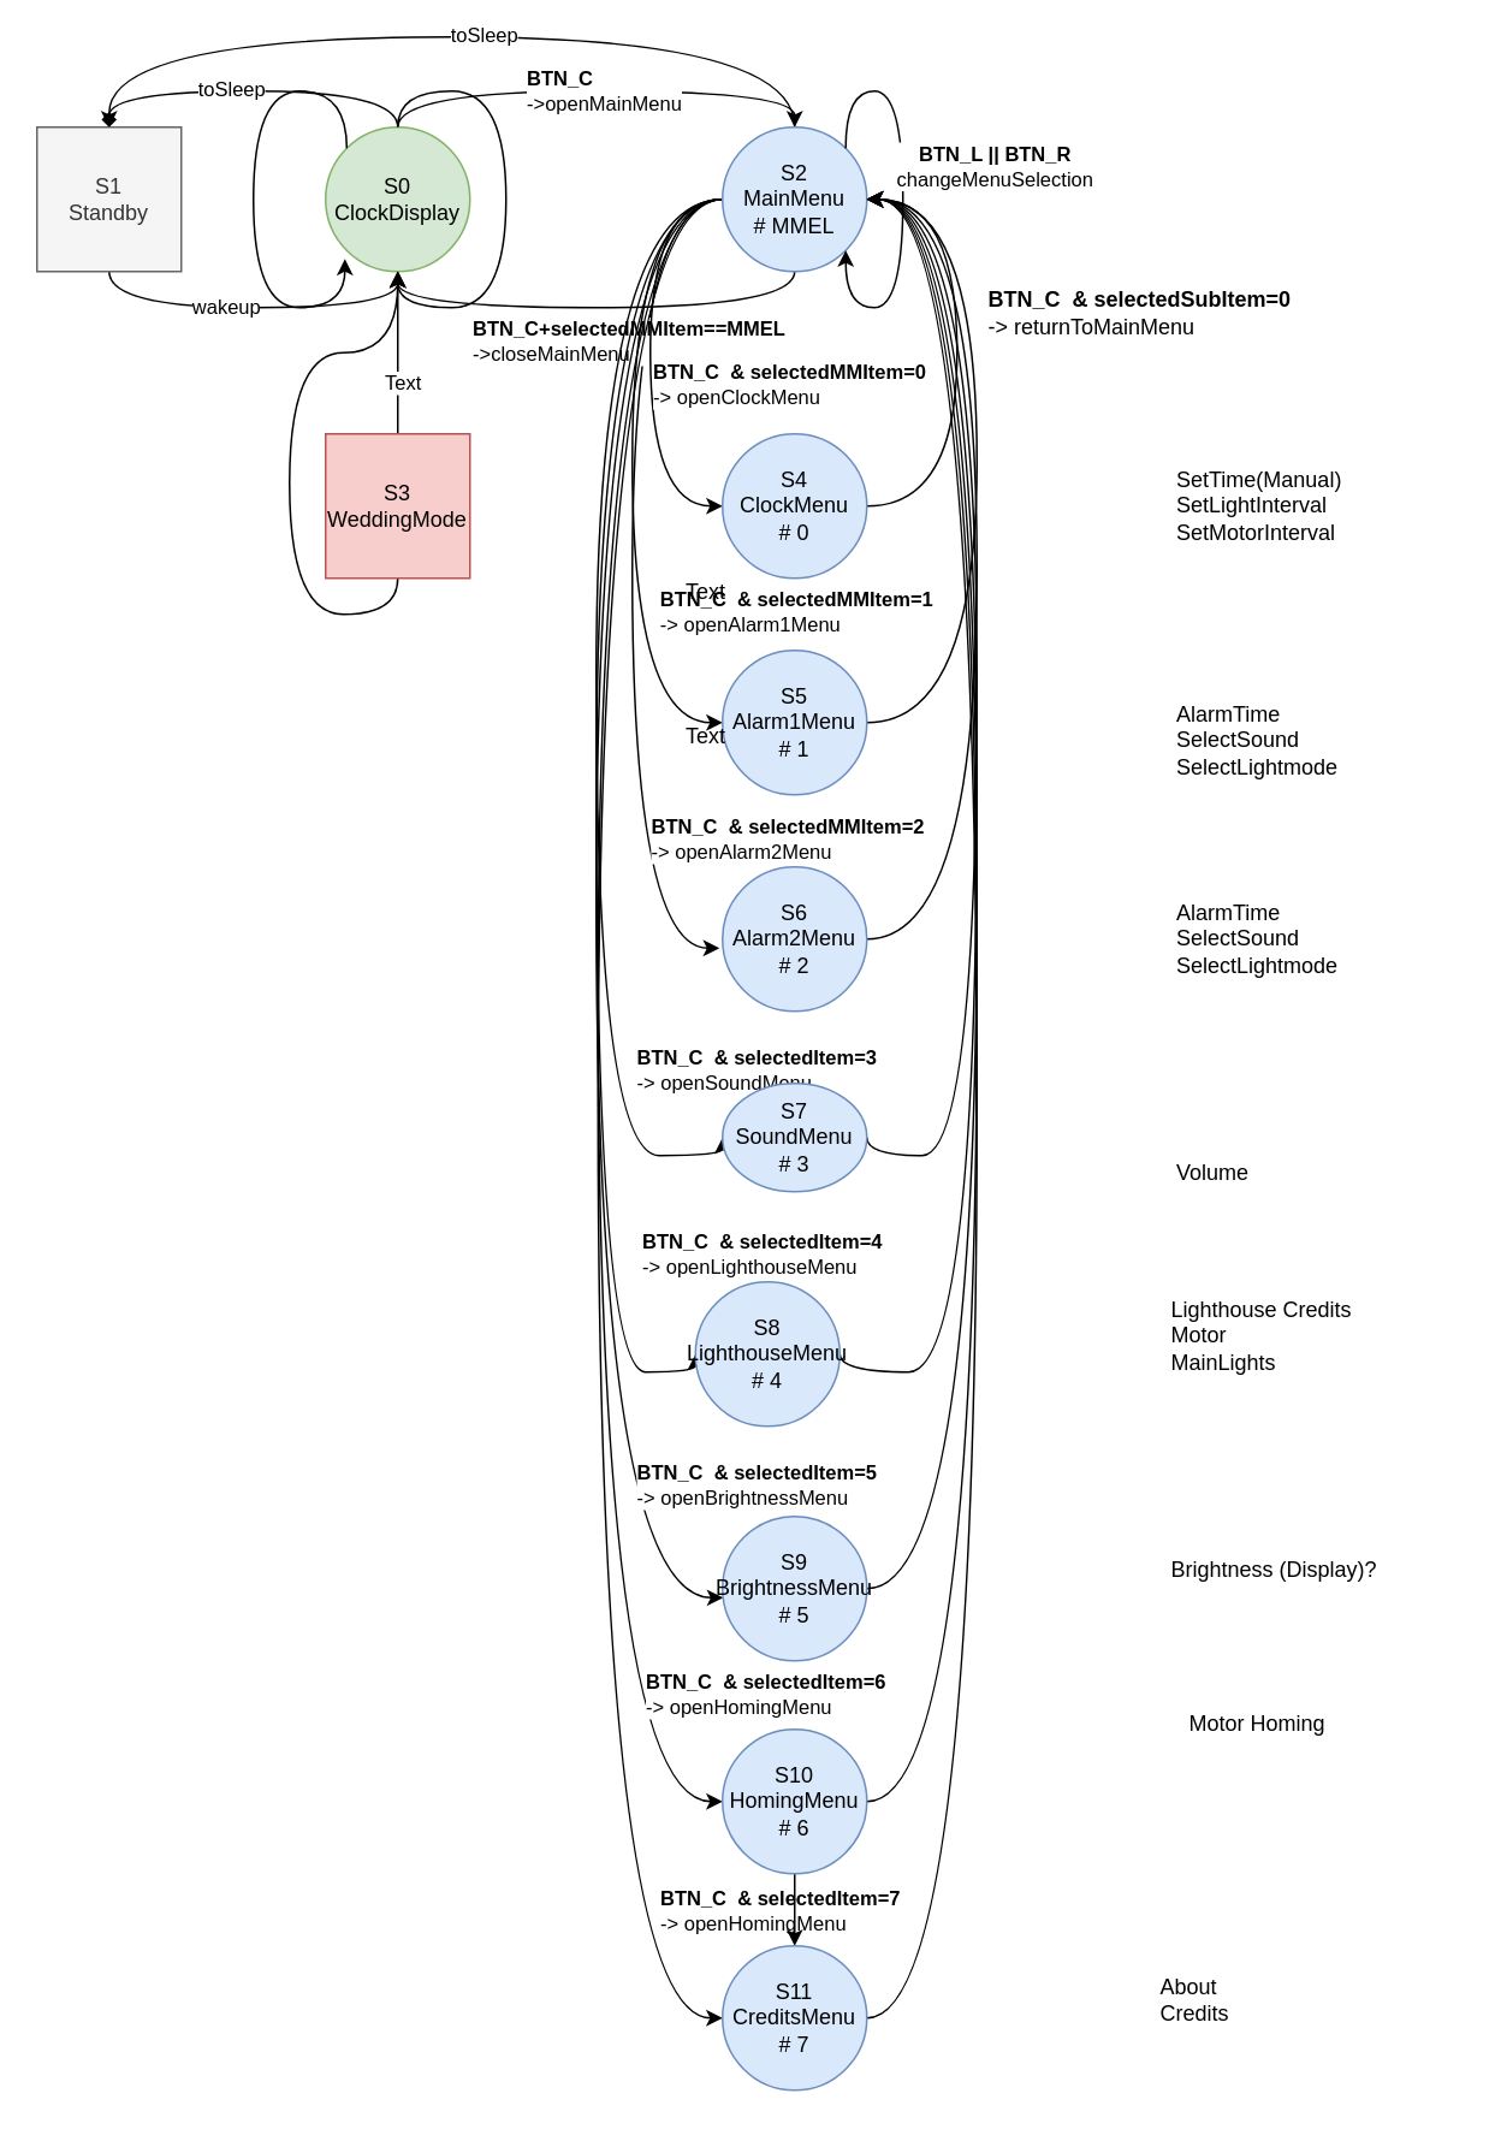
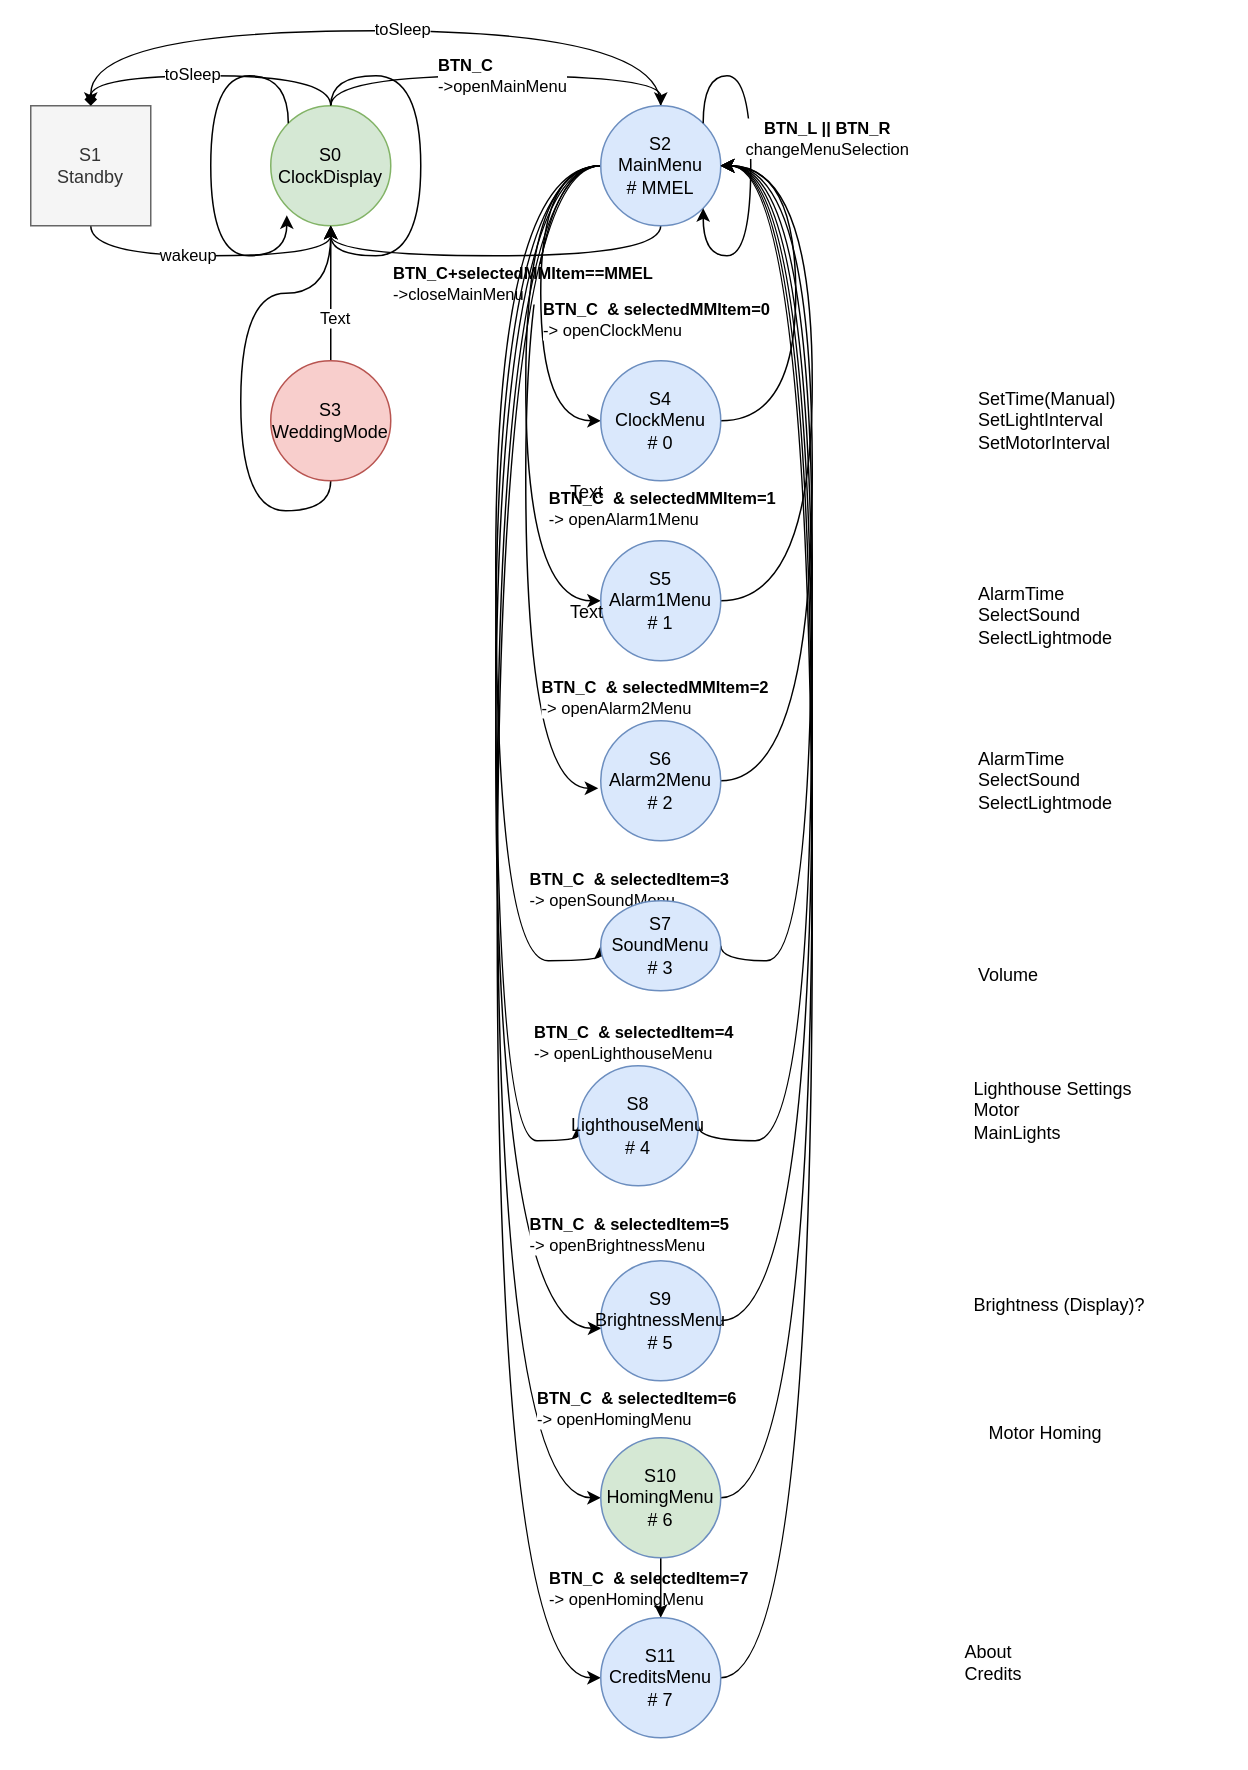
- <mxCell id="63" value="&lt;div align=&quot;left&quot;&gt;&lt;b&gt;BTN_C&amp;nbsp; &amp;amp; selectedSubItem=0&lt;/b&gt;&lt;/div&gt;&lt;div align=&quot;left&quot;&gt;-&amp;gt; returnToMainMenu&lt;/div&gt;" style="text;html=1;align=center;verticalAlign=middle;resizable=0;points=[];autosize=1;strokeColor=none;fillColor=none;" parent="1" vertex="1"><mxGeometry x="541" y="158" width="180" height="30" as="geometry" /></mxCell>
- <mxCell id="38" value="&lt;div&gt;S3&lt;/div&gt;&lt;div&gt;WeddingMode&lt;br&gt;&lt;/div&gt;" style="whiteSpace=wrap;html=1;aspect=fixed;fillColor=#f8cecc;strokeColor=#b85450;rounded=0;" parent="1" vertex="1"><mxGeometry x="180" y="240" width="80" height="80" as="geometry" /></mxCell>
+ <mxCell id="38" value="&lt;div&gt;S3&lt;/div&gt;&lt;div&gt;WeddingMode&lt;br&gt;&lt;/div&gt;" style="ellipse;whiteSpace=wrap;html=1;aspect=fixed;fillColor=#f8cecc;strokeColor=#b85450;" parent="1" vertex="1"><mxGeometry x="180" y="240" width="80" height="80" as="geometry" /></mxCell>
- <mxCell id="58" value="&lt;div&gt;Lighthouse Credits&lt;/div&gt;&lt;div&gt;Motor&lt;/div&gt;&lt;div&gt;MainLights&lt;br&gt;&lt;/div&gt;" style="text;html=1;strokeColor=none;fillColor=none;align=left;verticalAlign=middle;whiteSpace=wrap;rounded=0;" parent="1" vertex="1"><mxGeometry x="647" y="730" width="153" height="20" as="geometry" /></mxCell>
+ <mxCell id="58" value="&lt;div&gt;Lighthouse Settings&lt;/div&gt;&lt;div&gt;Motor&lt;/div&gt;&lt;div&gt;MainLights&lt;br&gt;&lt;/div&gt;" style="text;html=1;strokeColor=none;fillColor=none;align=left;verticalAlign=middle;whiteSpace=wrap;rounded=0;" parent="1" vertex="1"><mxGeometry x="647" y="730" width="153" height="20" as="geometry" /></mxCell>
- <mxCell id="53" value="&lt;div&gt;S10&lt;br&gt;&lt;/div&gt;&lt;div&gt;HomingMenu&lt;/div&gt;&lt;div&gt;# 6&lt;br&gt;&lt;/div&gt;" style="ellipse;whiteSpace=wrap;html=1;aspect=fixed;fillColor=#dae8fc;strokeColor=#6c8ebf;" parent="1" vertex="1"><mxGeometry x="400" y="958" width="80" height="80" as="geometry" /></mxCell>
+ <mxCell id="53" value="&lt;div&gt;S10&lt;br&gt;&lt;/div&gt;&lt;div&gt;HomingMenu&lt;/div&gt;&lt;div&gt;# 6&lt;br&gt;&lt;/div&gt;" style="ellipse;whiteSpace=wrap;html=1;aspect=fixed;fillColor=#d5e8d4;strokeColor=#6c8ebf;" parent="1" vertex="1"><mxGeometry x="400" y="958" width="80" height="80" as="geometry" /></mxCell>
